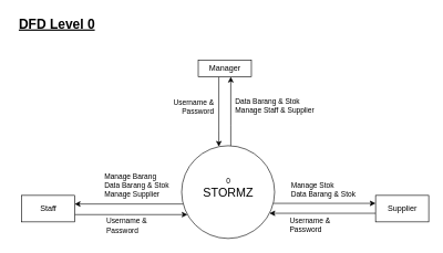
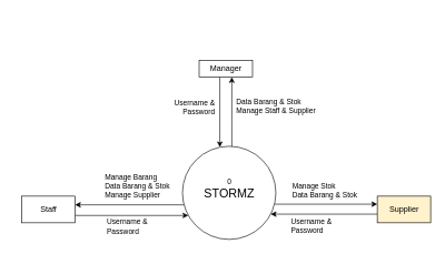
- <mxCell id="11" value="DFD Level 0" style="text;html=1;align=center;verticalAlign=middle;resizable=0;points=[];autosize=1;fontSize=20;fontStyle=5" parent="1" vertex="1"><mxGeometry x="20" y="20" width="130" height="30" as="geometry" /></mxCell>
- <mxCell id="10" value="Supplier" style="html=1;dashed=0;whitespace=wrap;" parent="1" vertex="1"><mxGeometry x="565" y="294" width="80" height="40" as="geometry" /></mxCell>
+ <mxCell id="10" value="Supplier" style="html=1;dashed=0;whitespace=wrap;fillColor=#fff2cc;" parent="1" vertex="1"><mxGeometry x="565" y="294" width="80" height="40" as="geometry" /></mxCell>
